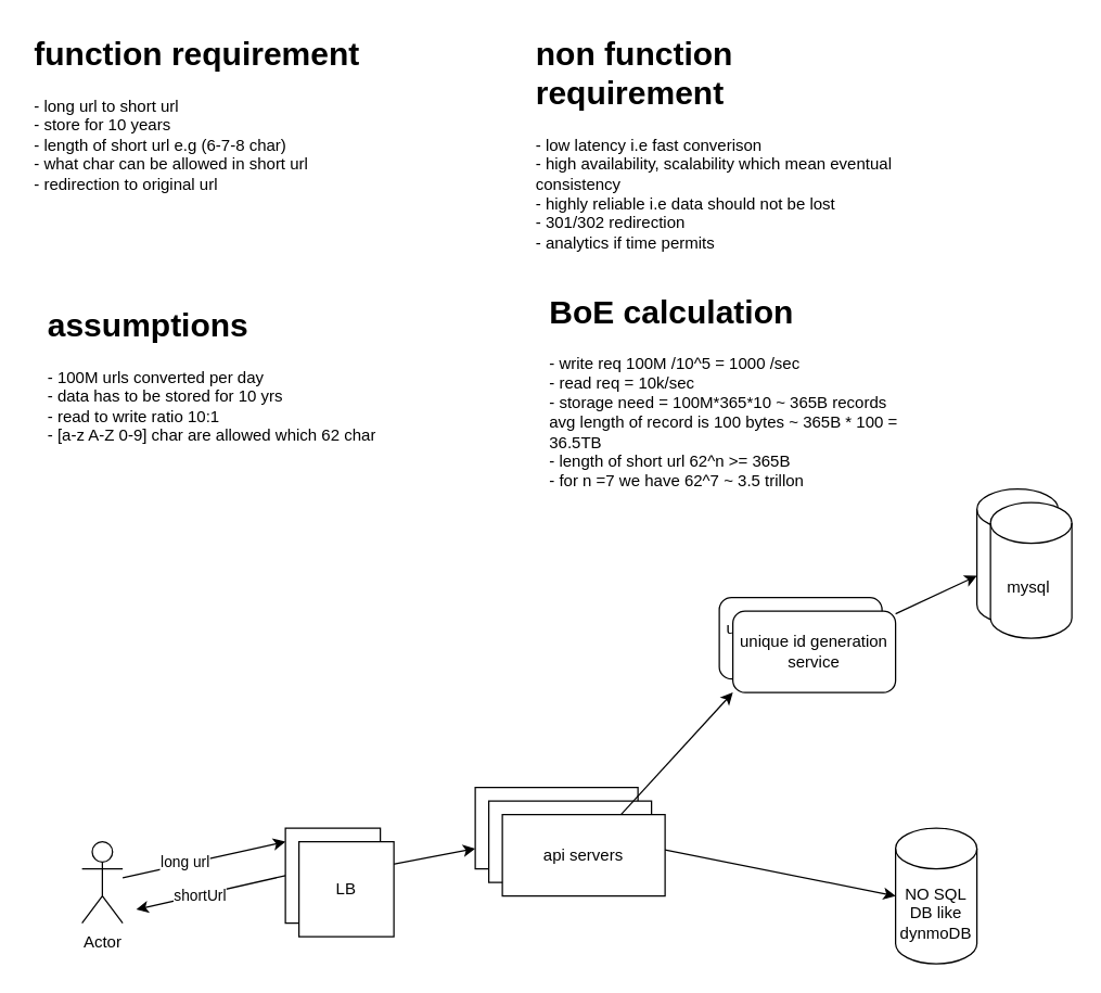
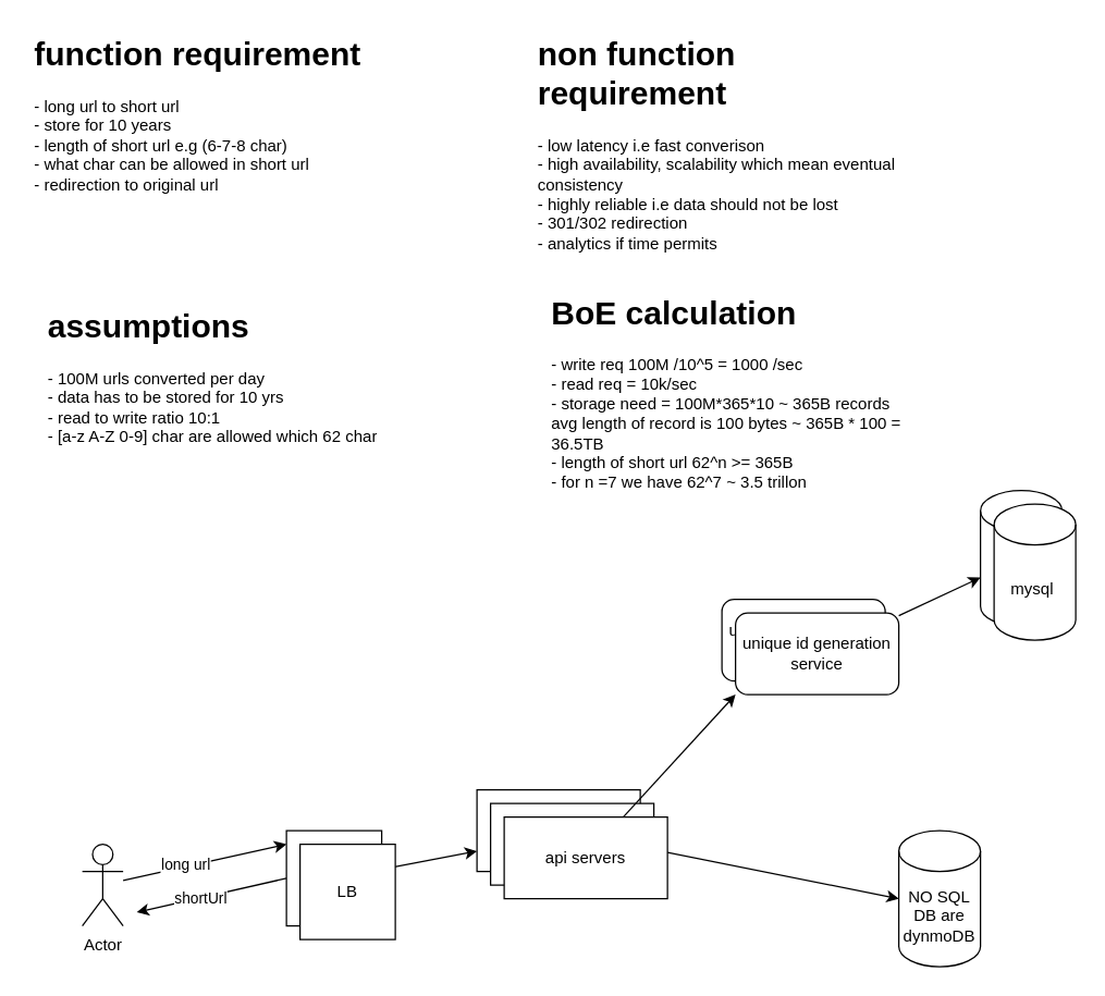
- <mxCell id="23" value="NO SQL DB like dynmoDB" style="shape=cylinder3;whiteSpace=wrap;html=1;boundedLbl=1;backgroundOutline=1;size=15;" vertex="1" parent="1"><mxGeometry x="660" y="610" width="60" height="100" as="geometry" /></mxCell>
+ <mxCell id="23" value="NO SQL DB are dynmoDB" style="shape=cylinder3;whiteSpace=wrap;html=1;boundedLbl=1;backgroundOutline=1;size=15;" vertex="1" parent="1"><mxGeometry x="660" y="610" width="60" height="100" as="geometry" /></mxCell>
